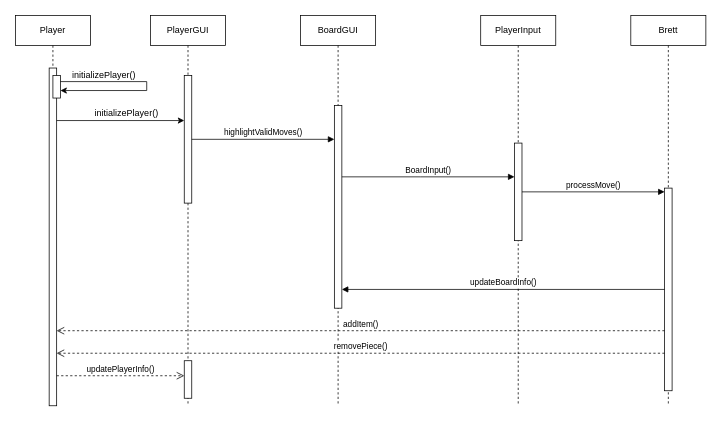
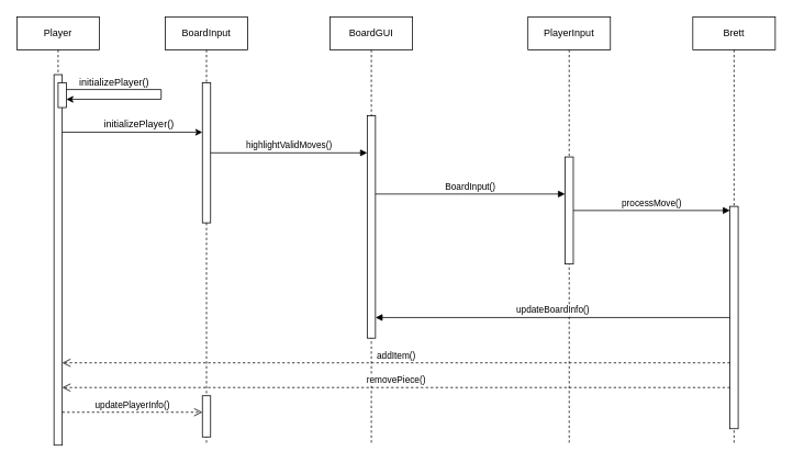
- <mxCell id="5" value="PlayerGUI" style="shape=umlLifeline;perimeter=lifelinePerimeter;whiteSpace=wrap;html=1;container=0;dropTarget=0;collapsible=0;recursiveResize=0;outlineConnect=0;portConstraint=eastwest;newEdgeStyle={&quot;edgeStyle&quot;:&quot;elbowEdgeStyle&quot;,&quot;elbow&quot;:&quot;vertical&quot;,&quot;curved&quot;:0,&quot;rounded&quot;:0};" parent="1" vertex="1"><mxGeometry x="200" y="20" width="100" height="520" as="geometry" /></mxCell>
+ <mxCell id="5" value="BoardInput" style="shape=umlLifeline;perimeter=lifelinePerimeter;whiteSpace=wrap;html=1;container=0;dropTarget=0;collapsible=0;recursiveResize=0;outlineConnect=0;portConstraint=eastwest;newEdgeStyle={&quot;edgeStyle&quot;:&quot;elbowEdgeStyle&quot;,&quot;elbow&quot;:&quot;vertical&quot;,&quot;curved&quot;:0,&quot;rounded&quot;:0};" parent="1" vertex="1"><mxGeometry x="200" y="20" width="100" height="520" as="geometry" /></mxCell>
